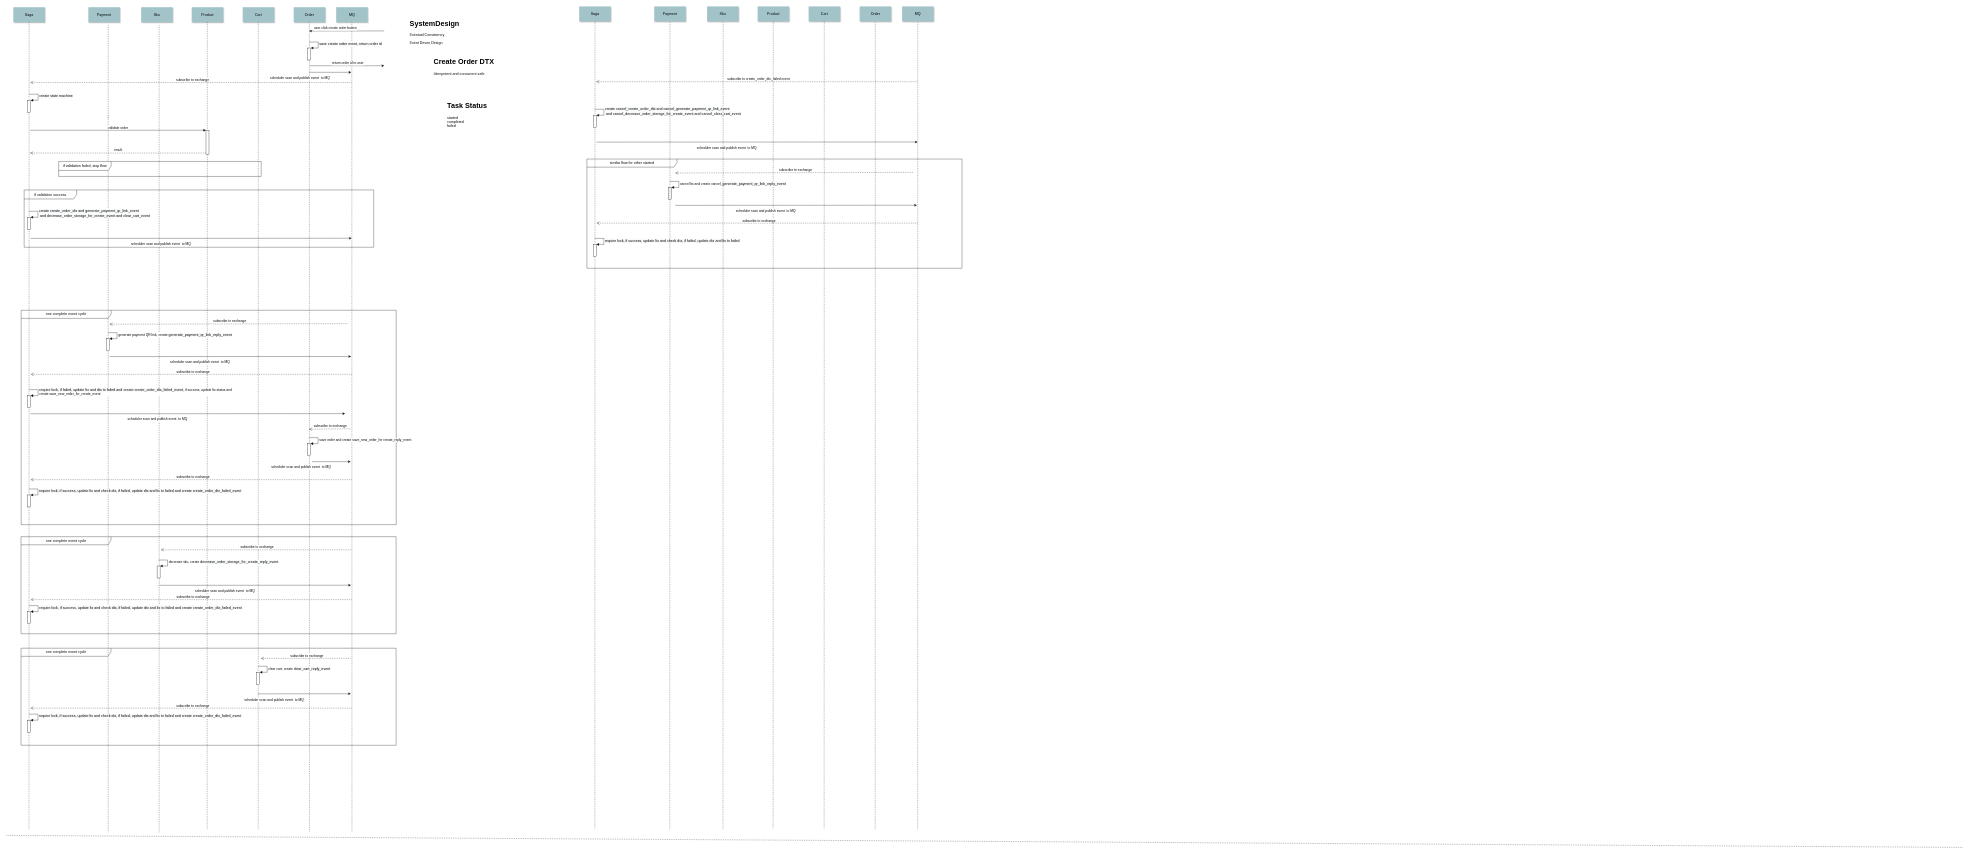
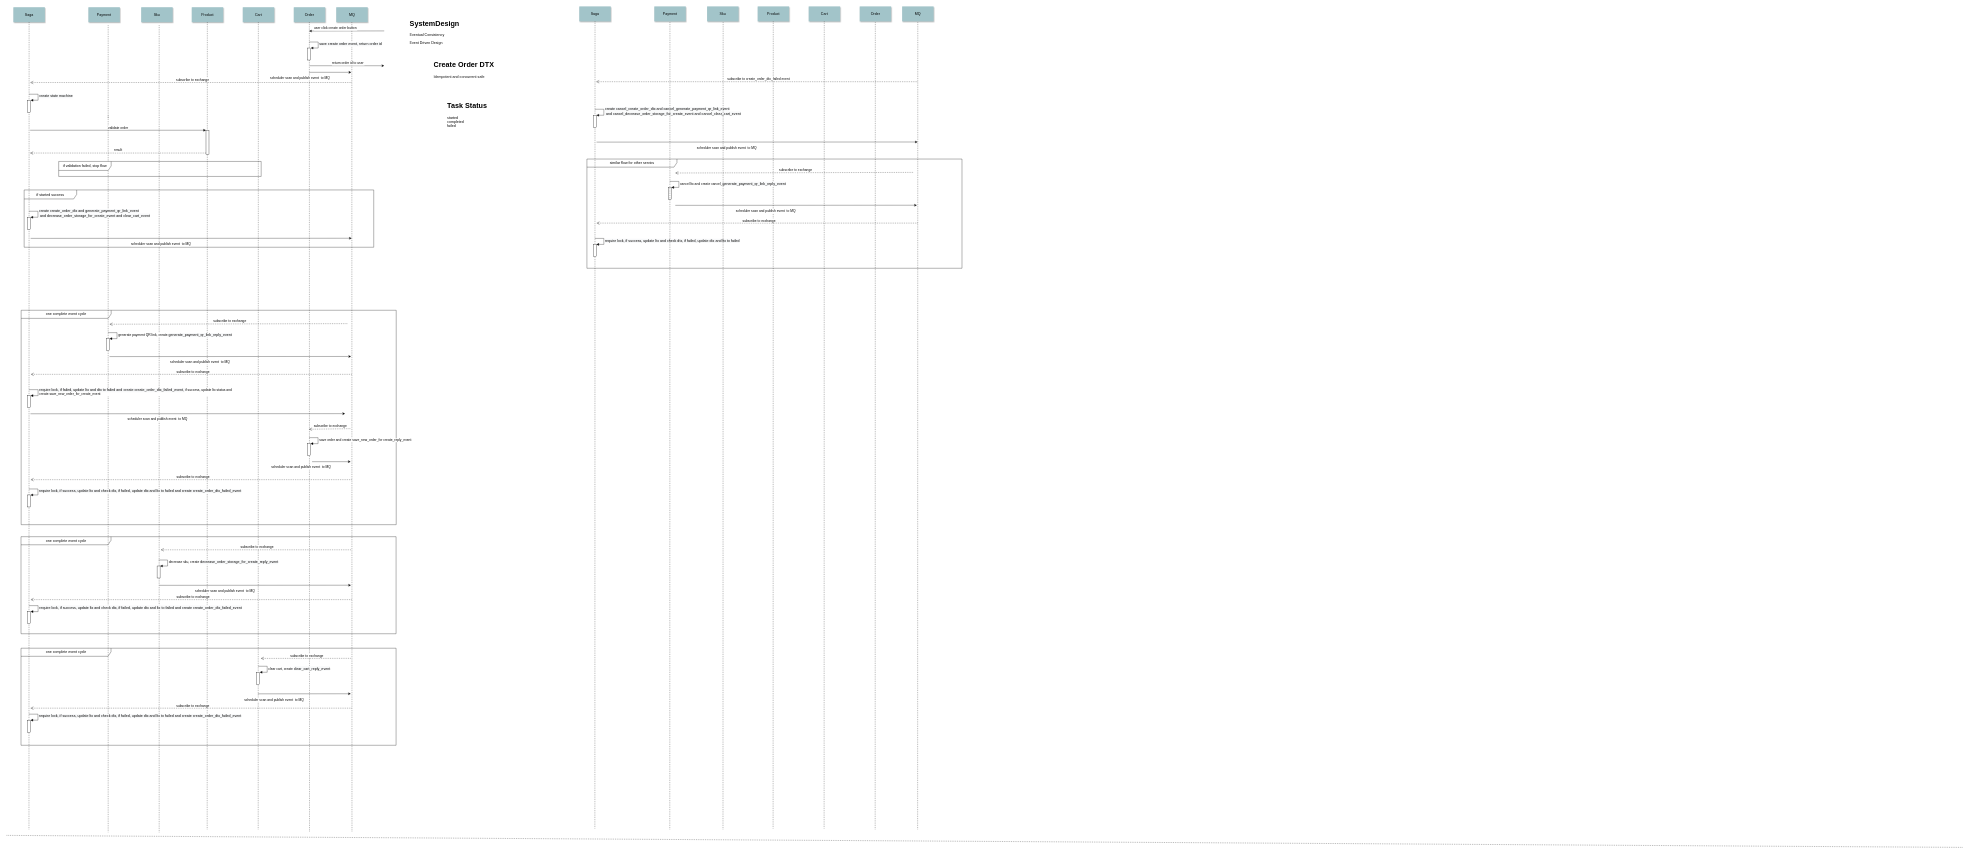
- <mxCell id="18" value="&lt;h1&gt;Create Order DTX&lt;/h1&gt;&lt;p&gt;Idempotent and concurrent safe&lt;/p&gt;" style="text;html=1;strokeColor=none;fillColor=none;spacing=5;spacingTop=-20;whiteSpace=wrap;overflow=hidden;rounded=0;" parent="1" vertex="1"><mxGeometry x="1440" y="186.25" width="230" height="120" as="geometry" /></mxCell>
+ <mxCell id="18" value="&lt;h1&gt;Create Order DTX&lt;/h1&gt;&lt;p&gt;Idempotent and concurrent safe&lt;/p&gt;" style="text;html=1;strokeColor=none;fillColor=none;spacing=5;spacingTop=-20;whiteSpace=wrap;overflow=hidden;rounded=0;" parent="1" vertex="1"><mxGeometry x="1440" y="196.25" width="230" height="120" as="geometry" /></mxCell>
- <mxCell id="69" value="similar flow for other started" style="shape=umlFrame;whiteSpace=wrap;html=1;width=300;height=27;" vertex="1" parent="1"><mxGeometry x="1955.5" y="529" width="1250" height="364" as="geometry" /></mxCell>
+ <mxCell id="69" value="similar flow for other servics" style="shape=umlFrame;whiteSpace=wrap;html=1;width=300;height=27;" vertex="1" parent="1"><mxGeometry x="1955.5" y="529" width="1250" height="364" as="geometry" /></mxCell>
- <mxCell id="2" value="if validation success" style="shape=umlFrame;whiteSpace=wrap;html=1;width=175;height=30;" vertex="1" parent="1"><mxGeometry x="80" y="632" width="1165" height="191" as="geometry" /></mxCell>
+ <mxCell id="2" value="if started success" style="shape=umlFrame;whiteSpace=wrap;html=1;width=175;height=30;" vertex="1" parent="1"><mxGeometry x="80" y="632" width="1165" height="191" as="geometry" /></mxCell>
